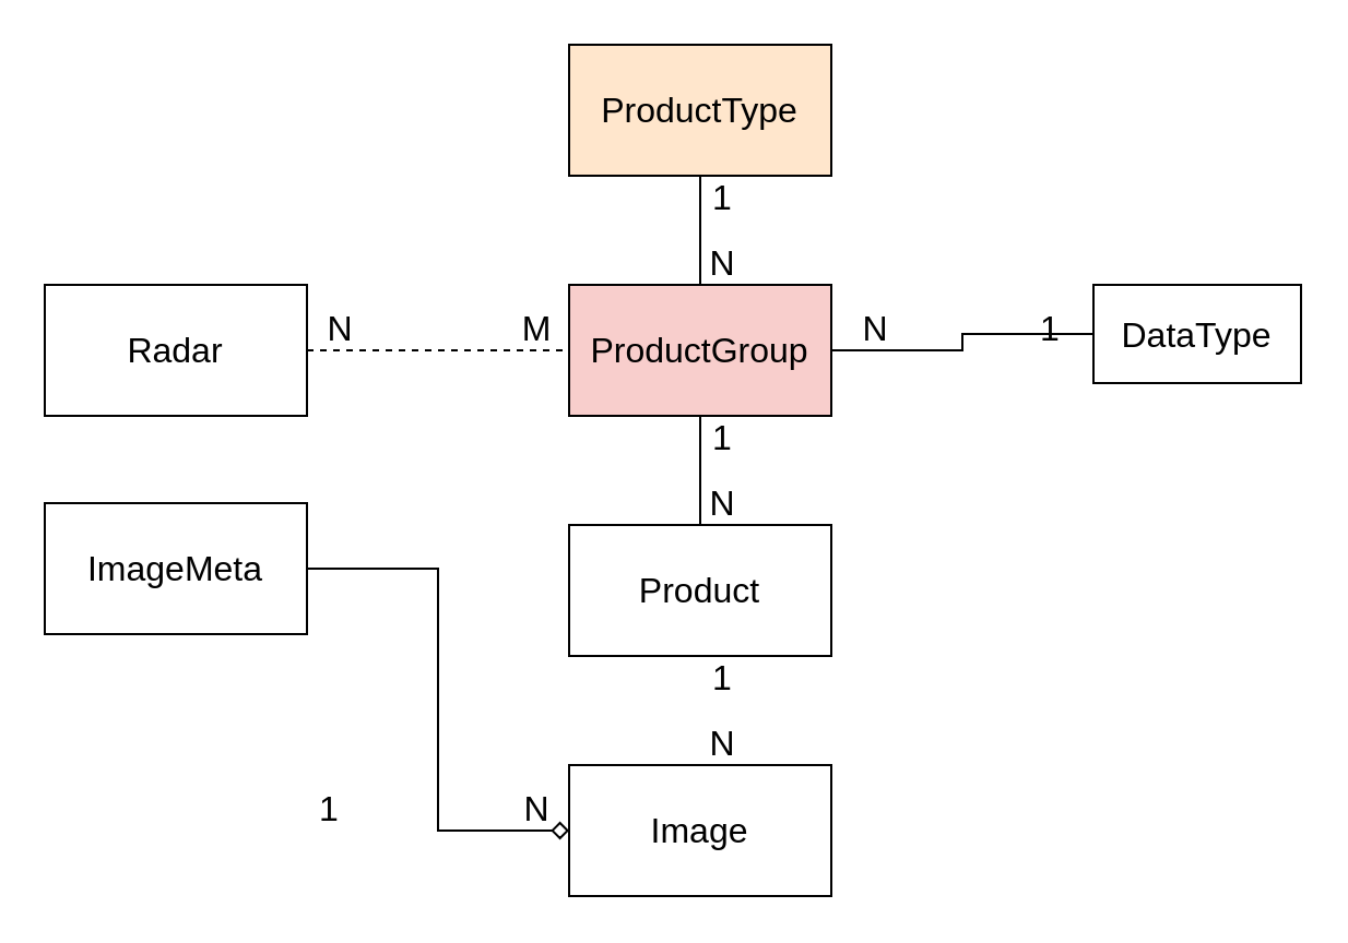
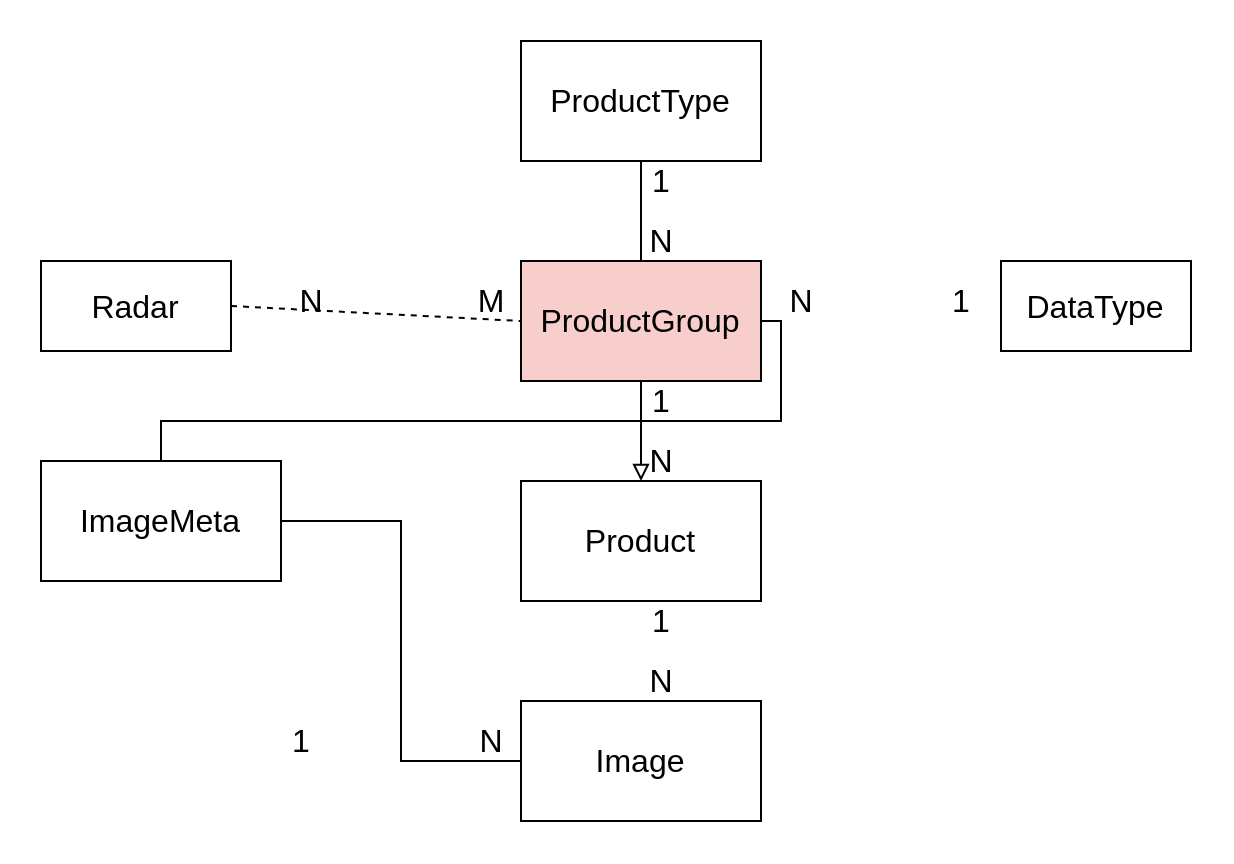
- <mxCell id="5" value="ProductType" style="rounded=0;whiteSpace=wrap;html=1;fontSize=16;fillColor=#ffe6cc;" vertex="1" parent="1"><mxGeometry x="260" y="20" width="120" height="60" as="geometry" /></mxCell>
+ <mxCell id="5" value="ProductType" style="rounded=0;whiteSpace=wrap;html=1;fontSize=16;" vertex="1" parent="1"><mxGeometry x="260" y="20" width="120" height="60" as="geometry" /></mxCell>
- <mxCell id="6" style="edgeStyle=orthogonalEdgeStyle;rounded=0;html=1;exitX=1;exitY=0.5;exitDx=0;exitDy=0;entryX=0;entryY=0.5;entryDx=0;entryDy=0;fontSize=16;endArrow=none;endFill=0;" edge="1" parent="1" source="8" target="9"><mxGeometry relative="1" as="geometry" /></mxCell>
+ <mxCell id="6" style="edgeStyle=orthogonalEdgeStyle;rounded=0;html=1;exitX=1;exitY=0.5;exitDx=0;exitDy=0;fontSize=16;endArrow=none;endFill=0;" edge="1" parent="1" source="8" target="13"><mxGeometry relative="1" as="geometry" /></mxCell>
- <mxCell id="3" value="&lt;font style=&quot;font-size: 16px&quot;&gt;Radar&lt;/font&gt;" style="rounded=0;whiteSpace=wrap;html=1;" vertex="1" parent="1"><mxGeometry x="20" y="130" width="120" height="60" as="geometry" /></mxCell>
+ <mxCell id="3" value="&lt;font style=&quot;font-size: 16px&quot;&gt;Radar&lt;/font&gt;" style="rounded=0;whiteSpace=wrap;html=1;" vertex="1" parent="1"><mxGeometry x="20" y="130" width="95" height="45" as="geometry" /></mxCell>
- <mxCell id="7" style="edgeStyle=orthogonalEdgeStyle;rounded=0;html=1;exitX=0.5;exitY=1;exitDx=0;exitDy=0;entryX=0.5;entryY=0;entryDx=0;entryDy=0;fontSize=16;endArrow=none;endFill=0;" edge="1" parent="1" source="8" target="10"><mxGeometry relative="1" as="geometry" /></mxCell>
+ <mxCell id="7" style="edgeStyle=orthogonalEdgeStyle;rounded=0;html=1;exitX=0.5;exitY=1;exitDx=0;exitDy=0;entryX=0.5;entryY=0;entryDx=0;entryDy=0;fontSize=16;endArrow=block;endFill=0;" edge="1" parent="1" source="8" target="10"><mxGeometry relative="1" as="geometry" /></mxCell>
- <mxCell id="12" style="edgeStyle=orthogonalEdgeStyle;rounded=0;html=1;exitX=1;exitY=0.5;exitDx=0;exitDy=0;entryX=0;entryY=0.5;entryDx=0;entryDy=0;fontSize=16;endArrow=diamond;endFill=0;" edge="1" parent="1" source="13" target="11"><mxGeometry relative="1" as="geometry" /></mxCell>
+ <mxCell id="12" style="edgeStyle=orthogonalEdgeStyle;rounded=0;html=1;exitX=1;exitY=0.5;exitDx=0;exitDy=0;entryX=0;entryY=0.5;entryDx=0;entryDy=0;fontSize=16;endArrow=none;endFill=0;" edge="1" parent="1" source="13" target="11"><mxGeometry relative="1" as="geometry" /></mxCell>
